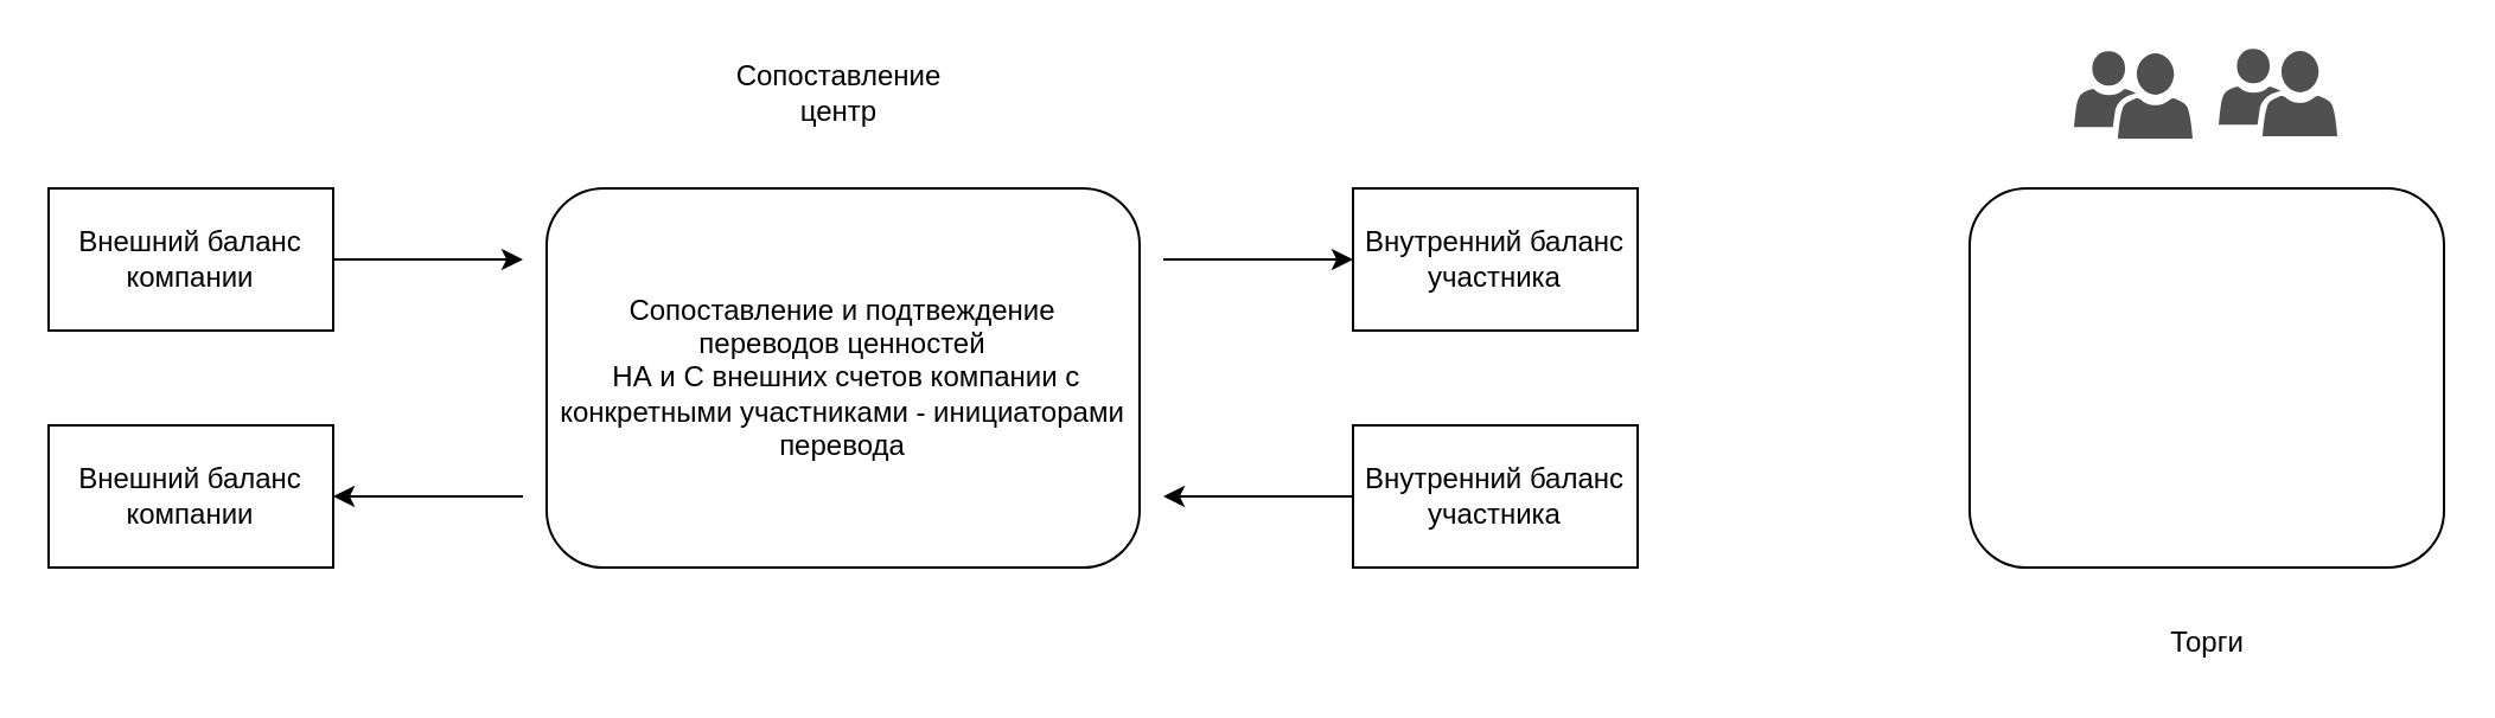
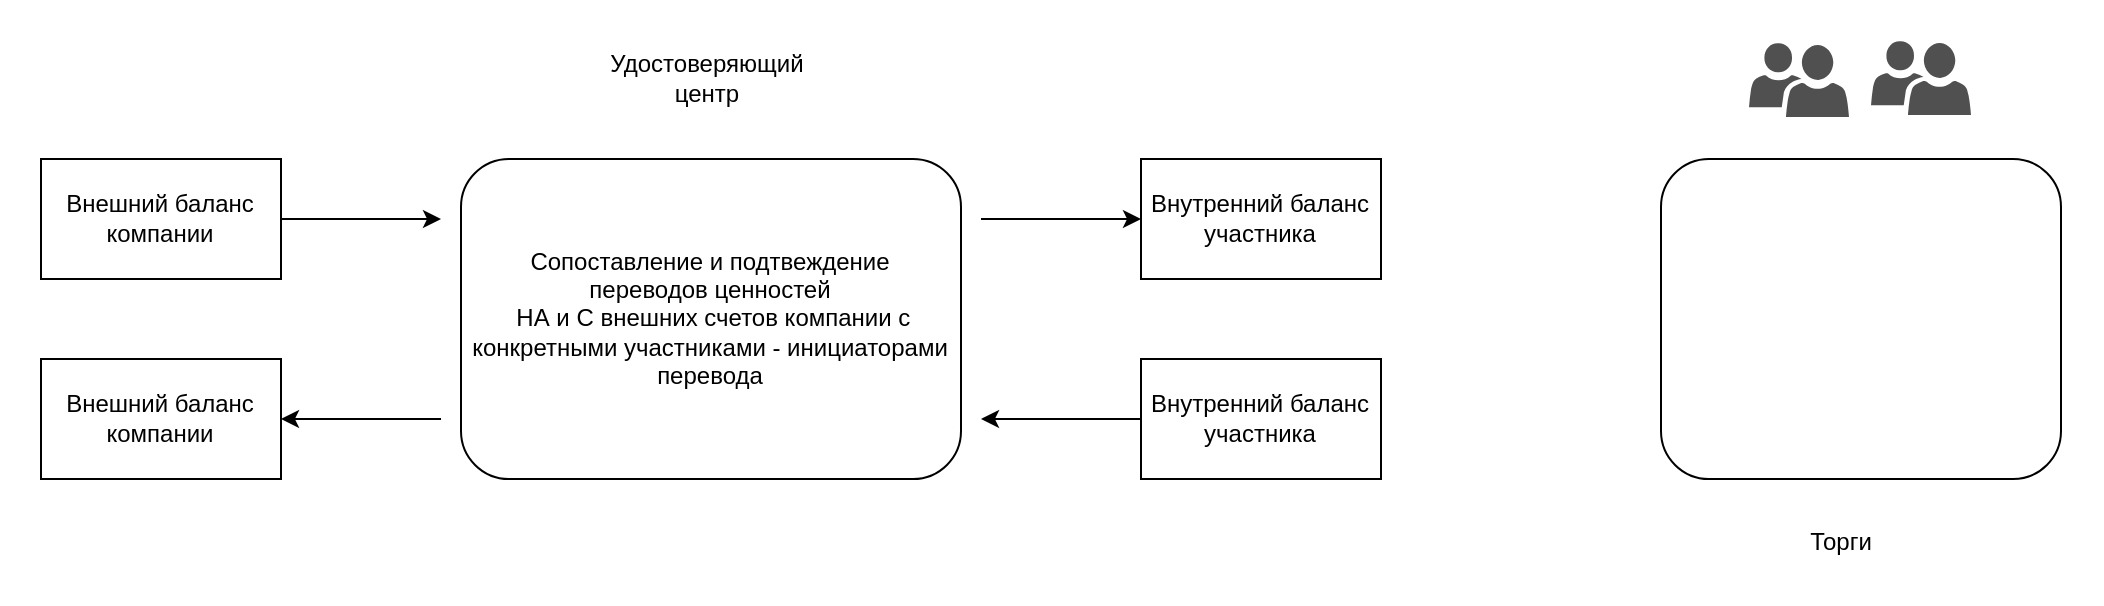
- <mxCell id="11" value="Сопоставление центр" style="text;html=1;strokeColor=none;fillColor=none;align=center;verticalAlign=middle;whiteSpace=wrap;rounded=0;" vertex="1" parent="1"><mxGeometry x="301.5" y="29" width="103" height="20" as="geometry" /></mxCell>
+ <mxCell id="11" value="Удостоверяющий центр" style="text;html=1;strokeColor=none;fillColor=none;align=center;verticalAlign=middle;whiteSpace=wrap;rounded=0;" vertex="1" parent="1"><mxGeometry x="301.5" y="29" width="103" height="20" as="geometry" /></mxCell>
- <mxCell id="13" value="Торги" style="text;html=1;resizable=0;points=[];autosize=1;align=center;verticalAlign=top;spacingTop=-4;" vertex="1" parent="1"><mxGeometry x="905" y="261" width="50" height="20" as="geometry" /></mxCell>
+ <mxCell id="13" value="Торги" style="text;html=1;resizable=0;points=[];autosize=1;align=center;verticalAlign=top;spacingTop=-4;" vertex="1" parent="1"><mxGeometry x="895" y="261" width="50" height="20" as="geometry" /></mxCell>
